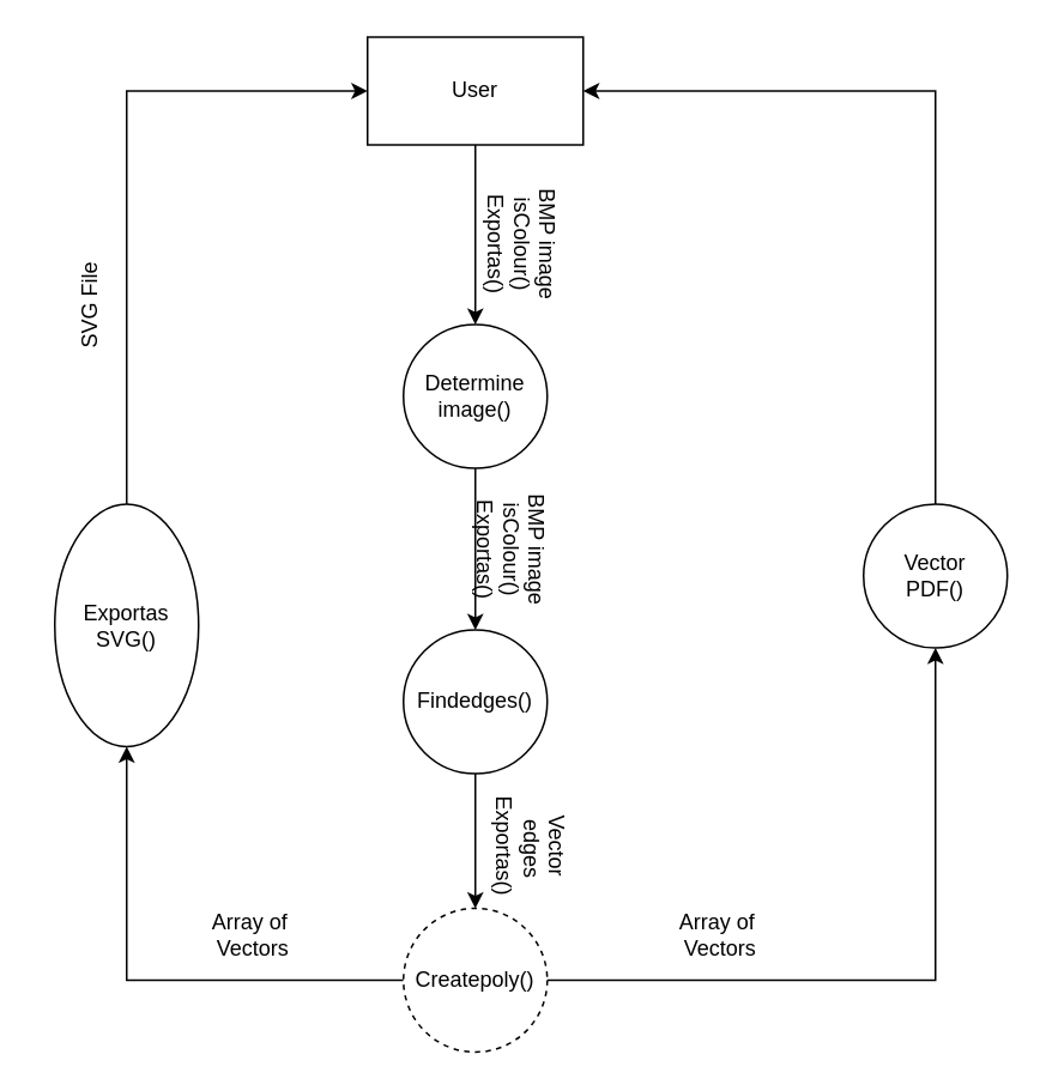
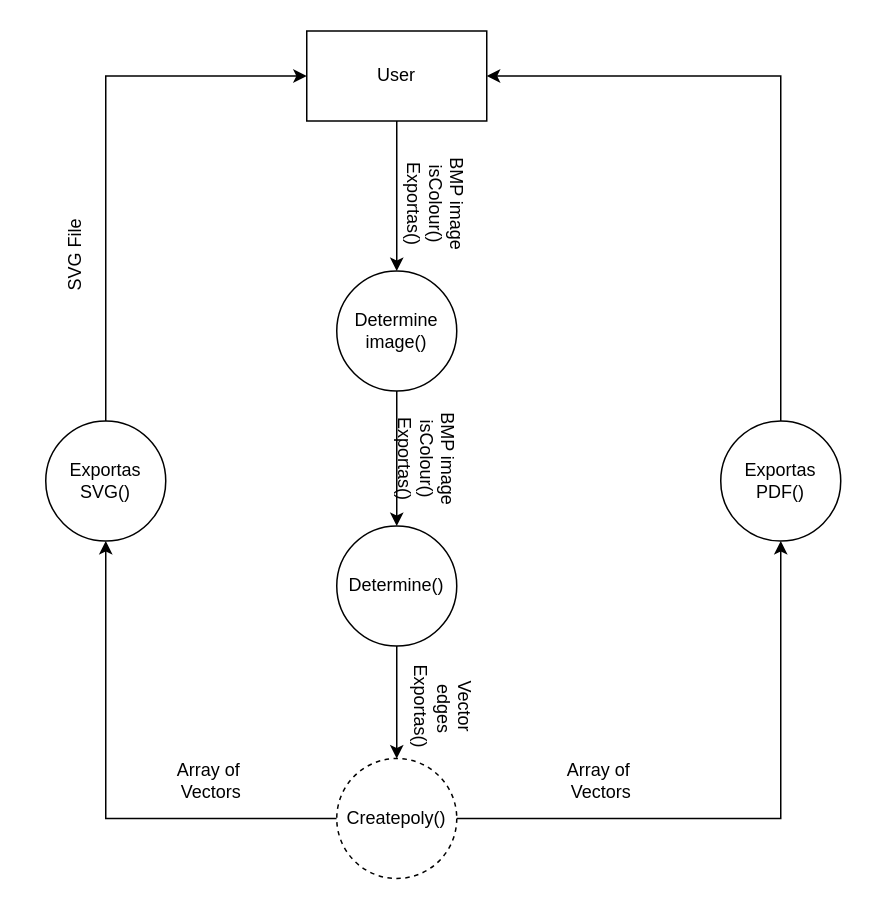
- <mxCell id="17" value="Vector&lt;br&gt;PDF()" style="ellipse;whiteSpace=wrap;html=1;aspect=fixed;" parent="1" vertex="1"><mxGeometry x="480" y="280" width="80" height="80" as="geometry" /></mxCell>
+ <mxCell id="17" value="Exportas&lt;br&gt;PDF()" style="ellipse;whiteSpace=wrap;html=1;aspect=fixed;" parent="1" vertex="1"><mxGeometry x="480" y="280" width="80" height="80" as="geometry" /></mxCell>
- <mxCell id="15" value="Exportas&lt;br&gt;SVG()" style="ellipse;whiteSpace=wrap;html=1;aspect=fixed;" parent="1" vertex="1"><mxGeometry x="30" y="280" width="80" height="135" as="geometry" /></mxCell>
+ <mxCell id="15" value="Exportas&lt;br&gt;SVG()" style="ellipse;whiteSpace=wrap;html=1;aspect=fixed;" parent="1" vertex="1"><mxGeometry x="30" y="280" width="80" height="80" as="geometry" /></mxCell>
- <mxCell id="3" value="Findedges()" style="ellipse;whiteSpace=wrap;html=1;aspect=fixed;" parent="1" vertex="1"><mxGeometry x="224" y="350" width="80" height="80" as="geometry" /></mxCell>
+ <mxCell id="3" value="Determine()" style="ellipse;whiteSpace=wrap;html=1;aspect=fixed;" parent="1" vertex="1"><mxGeometry x="224" y="350" width="80" height="80" as="geometry" /></mxCell>
